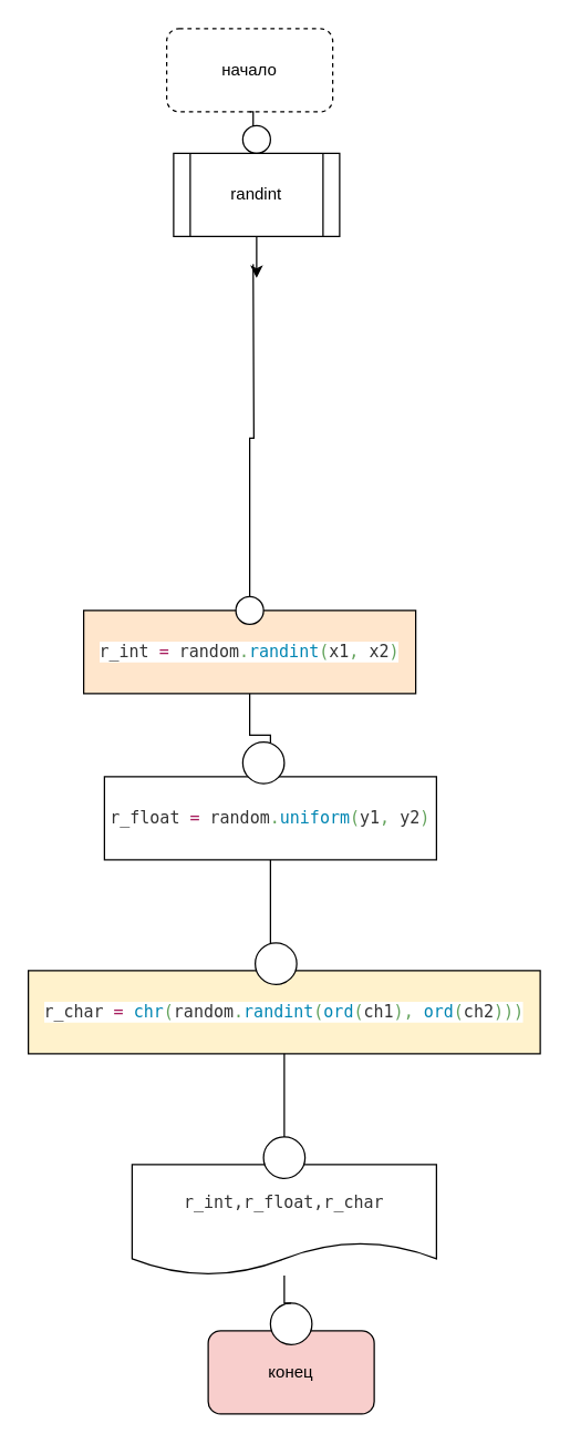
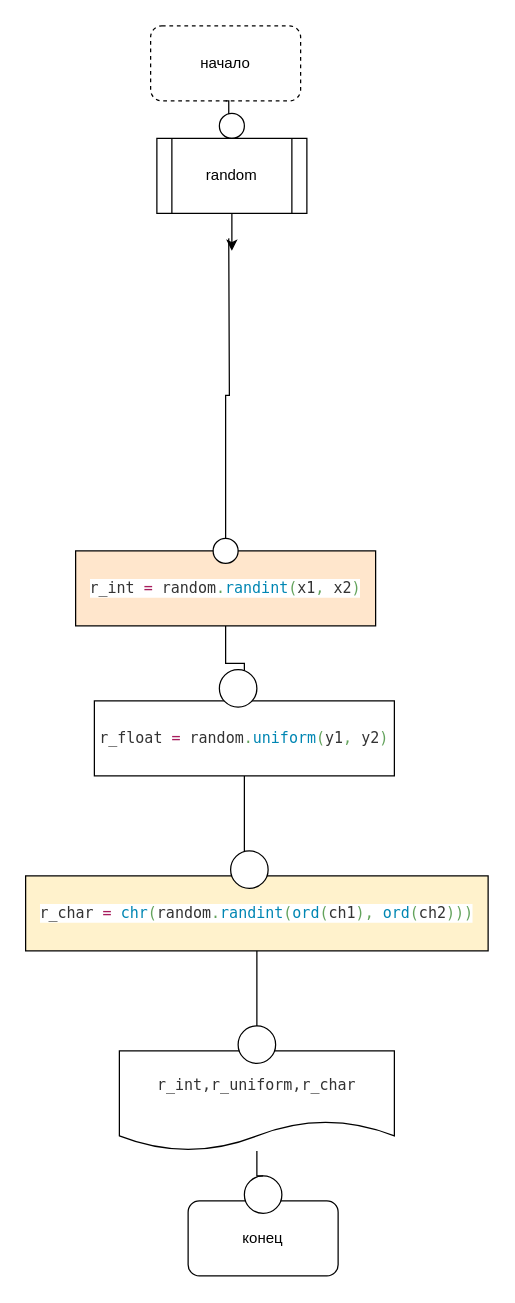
- <mxCell id="16" value="randint" style="shape=process;whiteSpace=wrap;html=1;backgroundOutline=1;" vertex="1" parent="1"><mxGeometry x="125" y="110" width="120" height="60" as="geometry" /></mxCell>
+ <mxCell id="16" value="random" style="shape=process;whiteSpace=wrap;html=1;backgroundOutline=1;" vertex="1" parent="1"><mxGeometry x="125" y="110" width="120" height="60" as="geometry" /></mxCell>
- <mxCell id="13" value="&lt;pre style=&quot;background-color: #ffffff ; color: #333333 ; font-family: &amp;#34;jetbrains mono&amp;#34; , monospace ; font-size: 9 8pt&quot;&gt;&lt;pre style=&quot;font-family: &amp;#34;jetbrains mono&amp;#34; , monospace&quot;&gt;r_int,r_float,r_char&lt;/pre&gt;&lt;/pre&gt;" style="shape=document;whiteSpace=wrap;html=1;boundedLbl=1;" vertex="1" parent="1"><mxGeometry x="95" y="840" width="220" height="80" as="geometry" /></mxCell>
+ <mxCell id="13" value="&lt;pre style=&quot;background-color: #ffffff ; color: #333333 ; font-family: &amp;#34;jetbrains mono&amp;#34; , monospace ; font-size: 9 8pt&quot;&gt;&lt;pre style=&quot;font-family: &amp;#34;jetbrains mono&amp;#34; , monospace&quot;&gt;r_int,r_uniform,r_char&lt;/pre&gt;&lt;/pre&gt;" style="shape=document;whiteSpace=wrap;html=1;boundedLbl=1;" vertex="1" parent="1"><mxGeometry x="95" y="840" width="220" height="80" as="geometry" /></mxCell>
- <mxCell id="14" value="конец" style="rounded=1;whiteSpace=wrap;html=1;fillColor=#f8cecc;" vertex="1" parent="1"><mxGeometry x="150" y="960" width="120" height="60" as="geometry" /></mxCell>
+ <mxCell id="14" value="конец" style="rounded=1;whiteSpace=wrap;html=1;" vertex="1" parent="1"><mxGeometry x="150" y="960" width="120" height="60" as="geometry" /></mxCell>
